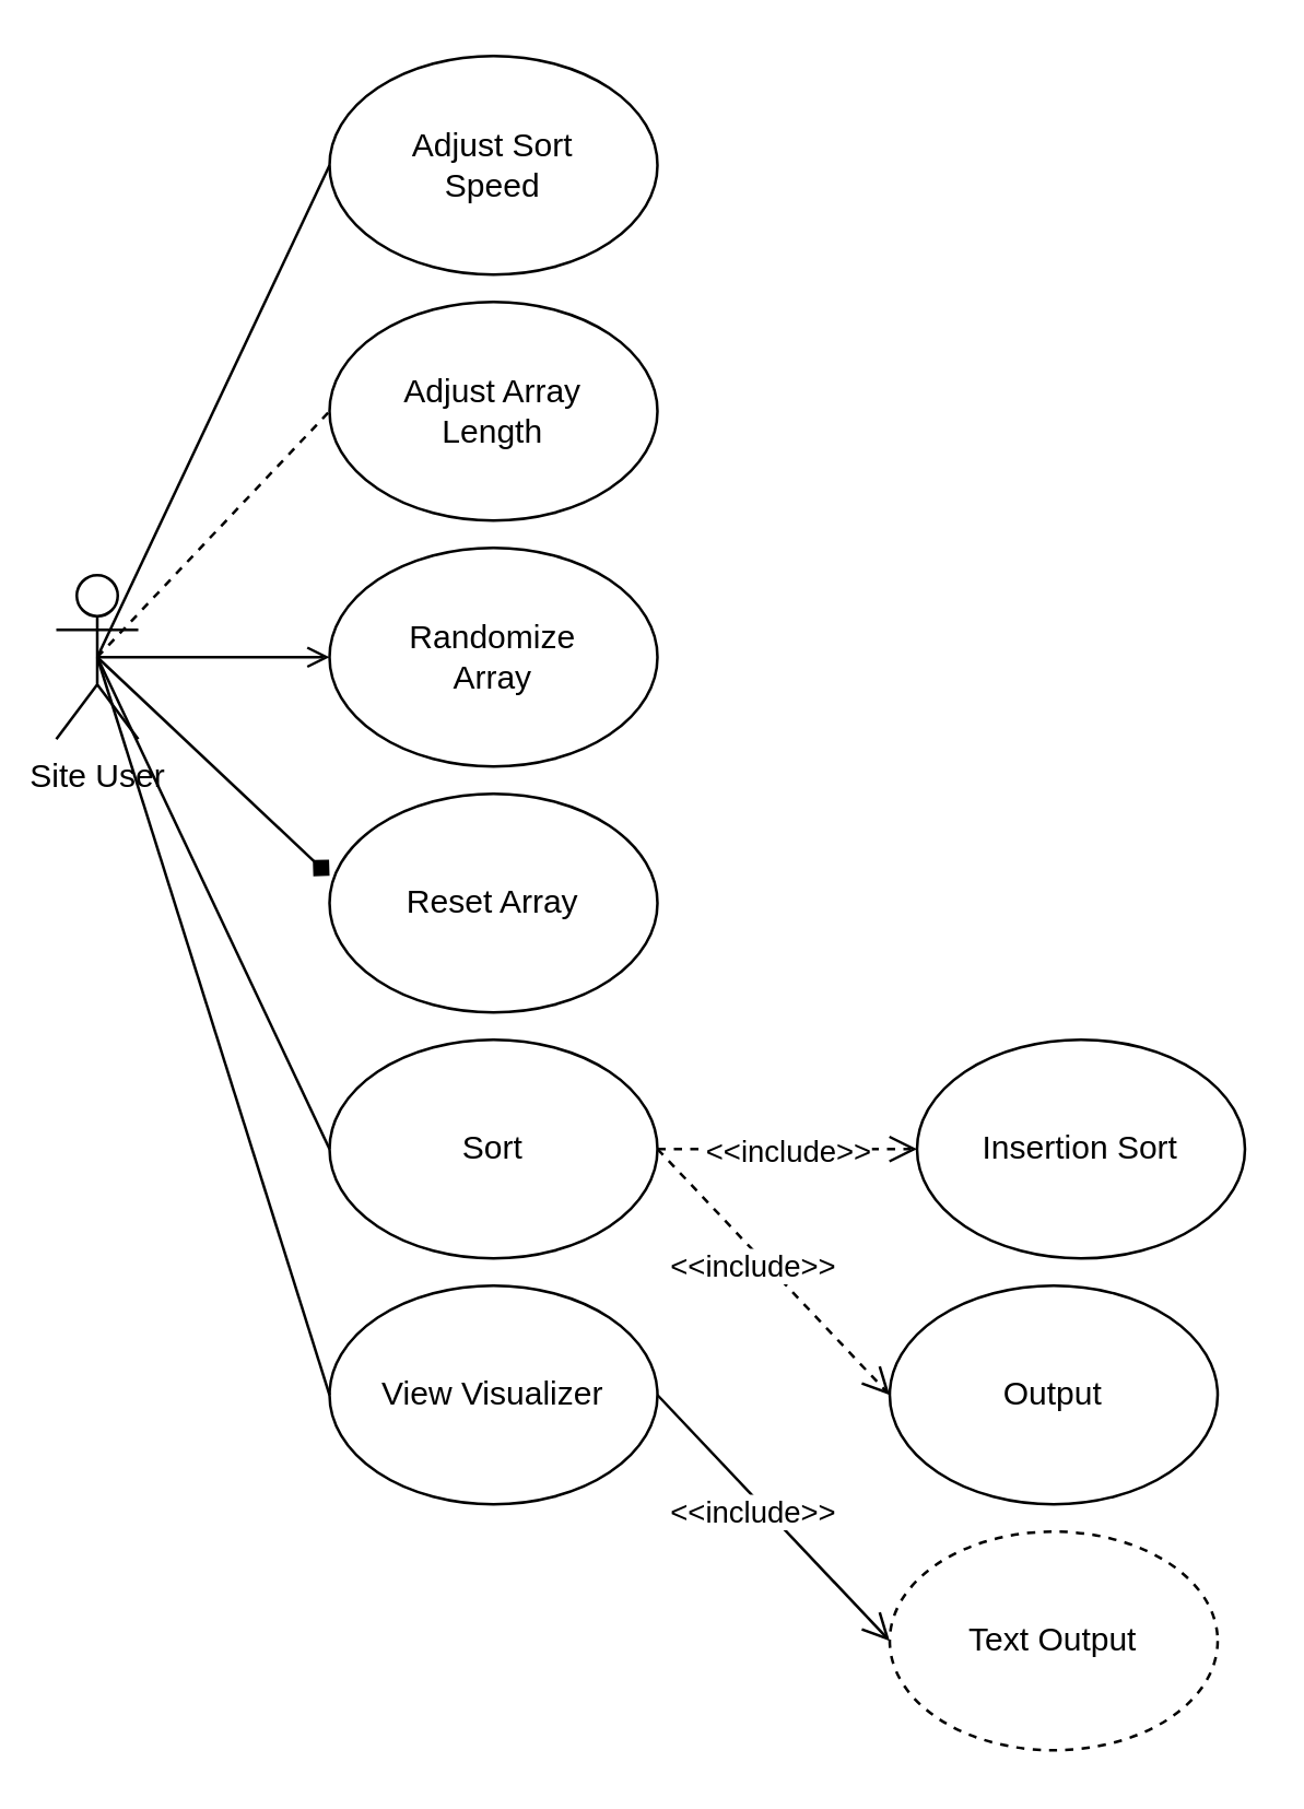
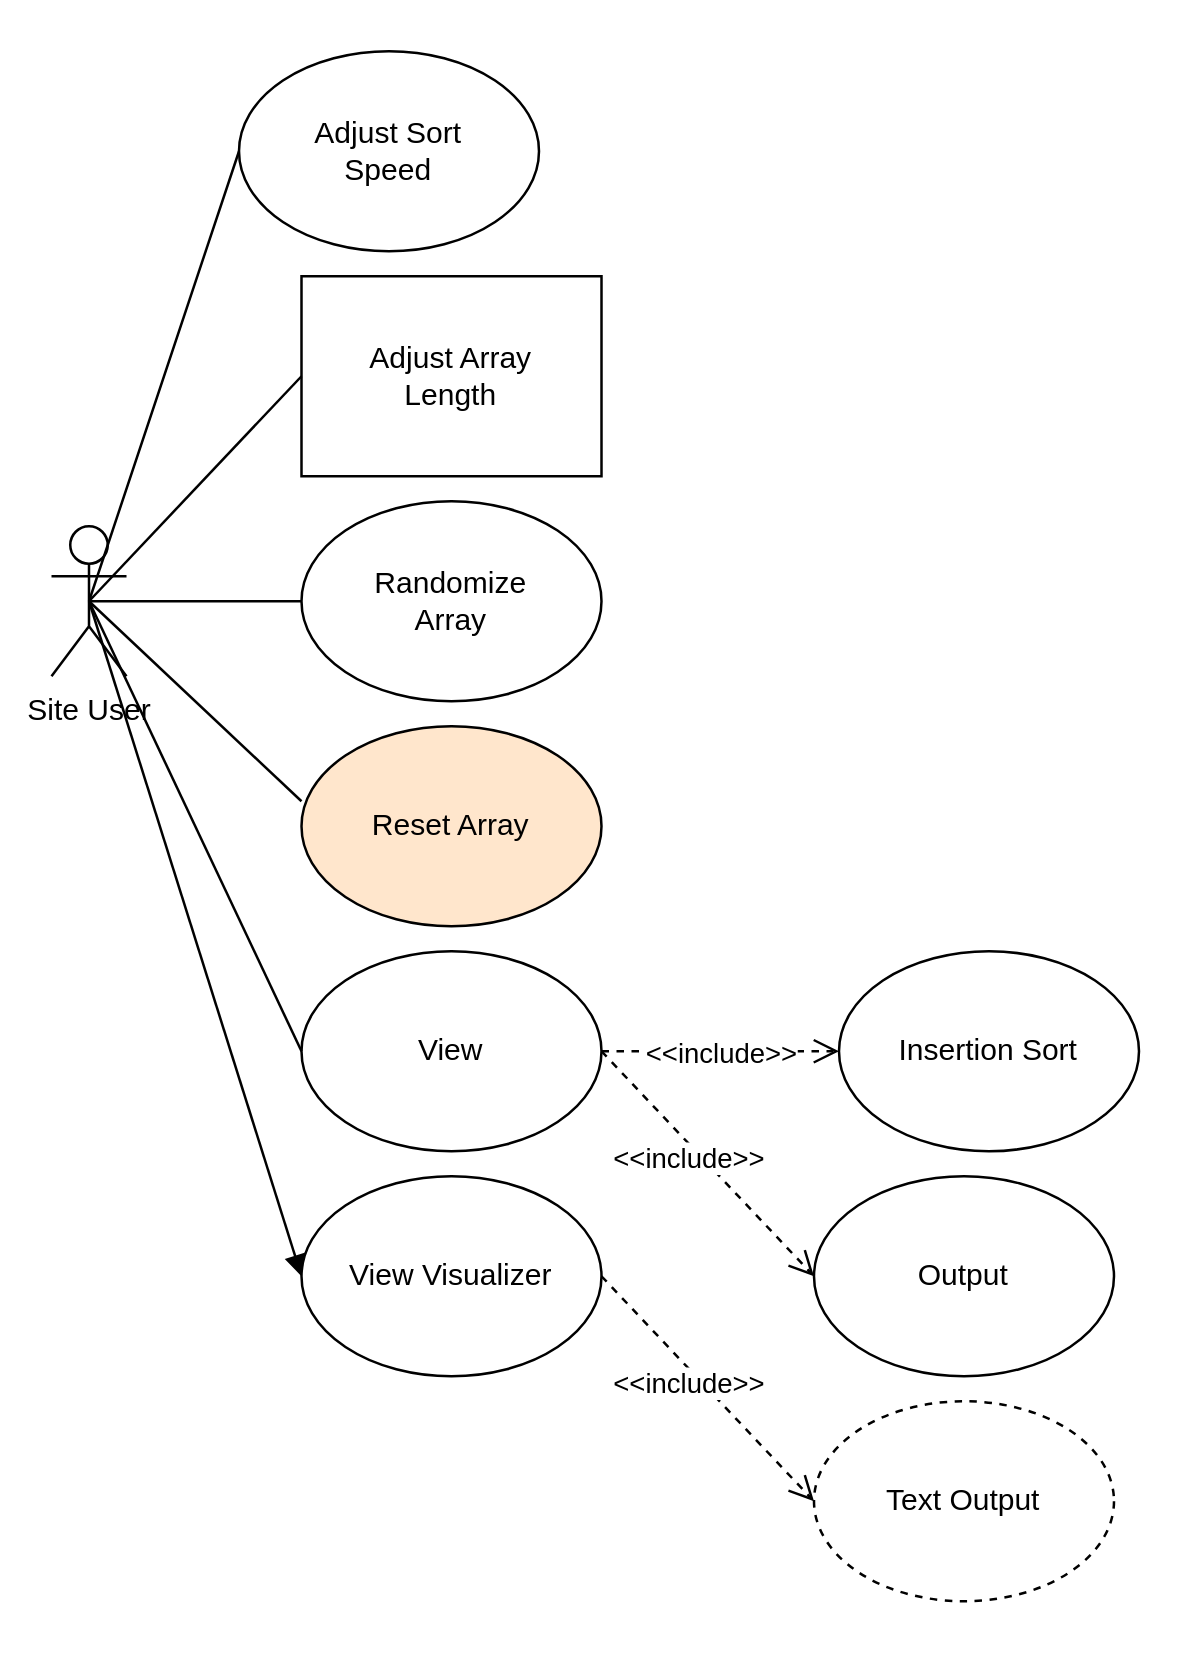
- <mxCell id="13" value="Adjust Sort &lt;br&gt;Speed" style="ellipse;whiteSpace=wrap;html=1;" vertex="1" parent="1"><mxGeometry x="120" y="20" width="120" height="80" as="geometry" /></mxCell>
+ <mxCell id="13" value="Adjust Sort &lt;br&gt;Speed" style="ellipse;whiteSpace=wrap;html=1;" vertex="1" parent="1"><mxGeometry x="95" y="20" width="120" height="80" as="geometry" /></mxCell>
- <mxCell id="14" value="Adjust Array &lt;br&gt;Length" style="ellipse;whiteSpace=wrap;html=1;" vertex="1" parent="1"><mxGeometry x="120" y="110" width="120" height="80" as="geometry" /></mxCell>
+ <mxCell id="14" value="Adjust Array &lt;br&gt;Length" style="whiteSpace=wrap;html=1;rounded=0;" vertex="1" parent="1"><mxGeometry x="120" y="110" width="120" height="80" as="geometry" /></mxCell>
- <mxCell id="20" value="" style="endArrow=none;html=1;rounded=0;entryX=0;entryY=0.5;entryDx=0;entryDy=0;exitX=0.5;exitY=0.5;exitDx=0;exitDy=0;exitPerimeter=0;dashed=1;" edge="1" parent="1" source="2" target="14"><mxGeometry width="50" height="50" relative="1" as="geometry"><mxPoint x="70" y="280" as="sourcePoint" /><mxPoint x="150" y="90" as="targetPoint" /></mxGeometry></mxCell>
+ <mxCell id="20" value="" style="endArrow=none;html=1;rounded=0;entryX=0;entryY=0.5;entryDx=0;entryDy=0;exitX=0.5;exitY=0.5;exitDx=0;exitDy=0;exitPerimeter=0;" edge="1" parent="1" source="2" target="14"><mxGeometry width="50" height="50" relative="1" as="geometry"><mxPoint x="70" y="280" as="sourcePoint" /><mxPoint x="150" y="90" as="targetPoint" /></mxGeometry></mxCell>
- <mxCell id="8" value="" style="endArrow=open;html=1;rounded=0;entryX=0;entryY=0.5;entryDx=0;entryDy=0;exitX=0.5;exitY=0.5;exitDx=0;exitDy=0;exitPerimeter=0;" parent="1" edge="1" target="4" source="2"><mxGeometry width="50" height="50" relative="1" as="geometry"><mxPoint x="20" y="240" as="sourcePoint" /><mxPoint x="100" y="250" as="targetPoint" /></mxGeometry></mxCell>
+ <mxCell id="8" value="" style="endArrow=none;html=1;rounded=0;entryX=0;entryY=0.5;entryDx=0;entryDy=0;exitX=0.5;exitY=0.5;exitDx=0;exitDy=0;exitPerimeter=0;" parent="1" edge="1" target="4" source="2"><mxGeometry width="50" height="50" relative="1" as="geometry"><mxPoint x="20" y="240" as="sourcePoint" /><mxPoint x="100" y="250" as="targetPoint" /></mxGeometry></mxCell>
- <mxCell id="9" value="" style="endArrow=diamond;html=1;rounded=0;entryX=0;entryY=0.375;entryDx=0;entryDy=0;entryPerimeter=0;exitX=0.5;exitY=0.5;exitDx=0;exitDy=0;exitPerimeter=0;" parent="1" target="6" edge="1" source="2"><mxGeometry width="50" height="50" relative="1" as="geometry"><mxPoint x="20" y="240" as="sourcePoint" /><mxPoint x="300" y="310" as="targetPoint" /></mxGeometry></mxCell>
+ <mxCell id="9" value="" style="endArrow=none;html=1;rounded=0;entryX=0;entryY=0.375;entryDx=0;entryDy=0;entryPerimeter=0;exitX=0.5;exitY=0.5;exitDx=0;exitDy=0;exitPerimeter=0;" parent="1" target="6" edge="1" source="2"><mxGeometry width="50" height="50" relative="1" as="geometry"><mxPoint x="20" y="240" as="sourcePoint" /><mxPoint x="300" y="310" as="targetPoint" /></mxGeometry></mxCell>
- <mxCell id="6" value="Reset Array" style="ellipse;whiteSpace=wrap;html=1;" parent="1" vertex="1"><mxGeometry x="120" y="290" width="120" height="80" as="geometry" /></mxCell>
+ <mxCell id="6" value="Reset Array" style="ellipse;whiteSpace=wrap;html=1;fillColor=#ffe6cc;" parent="1" vertex="1"><mxGeometry x="120" y="290" width="120" height="80" as="geometry" /></mxCell>
- <mxCell id="5" value="Sort" style="ellipse;whiteSpace=wrap;html=1;" parent="1" vertex="1"><mxGeometry x="120" y="380" width="120" height="80" as="geometry" /></mxCell>
+ <mxCell id="5" value="View" style="ellipse;whiteSpace=wrap;html=1;" parent="1" vertex="1"><mxGeometry x="120" y="380" width="120" height="80" as="geometry" /></mxCell>
- <mxCell id="7" value="" style="endArrow=none;html=1;rounded=0;entryX=0;entryY=0.5;entryDx=0;entryDy=0;exitX=0.5;exitY=0.5;exitDx=0;exitDy=0;exitPerimeter=0;" parent="1" target="3" edge="1" source="2"><mxGeometry width="50" height="50" relative="1" as="geometry"><mxPoint x="20" y="240" as="sourcePoint" /><mxPoint x="80" y="190" as="targetPoint" /></mxGeometry></mxCell>
+ <mxCell id="7" value="" style="endArrow=block;html=1;rounded=0;entryX=0;entryY=0.5;entryDx=0;entryDy=0;exitX=0.5;exitY=0.5;exitDx=0;exitDy=0;exitPerimeter=0;" parent="1" target="3" edge="1" source="2"><mxGeometry width="50" height="50" relative="1" as="geometry"><mxPoint x="20" y="240" as="sourcePoint" /><mxPoint x="80" y="190" as="targetPoint" /></mxGeometry></mxCell>
- <mxCell id="16" value="&amp;lt;&amp;lt;include&amp;gt;&amp;gt;" style="html=1;verticalAlign=bottom;endArrow=open;dashed=0;endSize=8;rounded=0;entryX=0;entryY=0.5;entryDx=0;entryDy=0;exitX=1;exitY=0.5;exitDx=0;exitDy=0;" edge="1" parent="1" source="3" target="15"><mxGeometry y="-10" relative="1" as="geometry"><mxPoint x="325" y="279" as="sourcePoint" /><mxPoint x="245" y="279" as="targetPoint" /><mxPoint as="offset" /></mxGeometry></mxCell>
+ <mxCell id="16" value="&amp;lt;&amp;lt;include&amp;gt;&amp;gt;" style="html=1;verticalAlign=bottom;endArrow=open;dashed=1;endSize=8;rounded=0;entryX=0;entryY=0.5;entryDx=0;entryDy=0;exitX=1;exitY=0.5;exitDx=0;exitDy=0;" edge="1" parent="1" source="3" target="15"><mxGeometry y="-10" relative="1" as="geometry"><mxPoint x="325" y="279" as="sourcePoint" /><mxPoint x="245" y="279" as="targetPoint" /><mxPoint as="offset" /></mxGeometry></mxCell>
